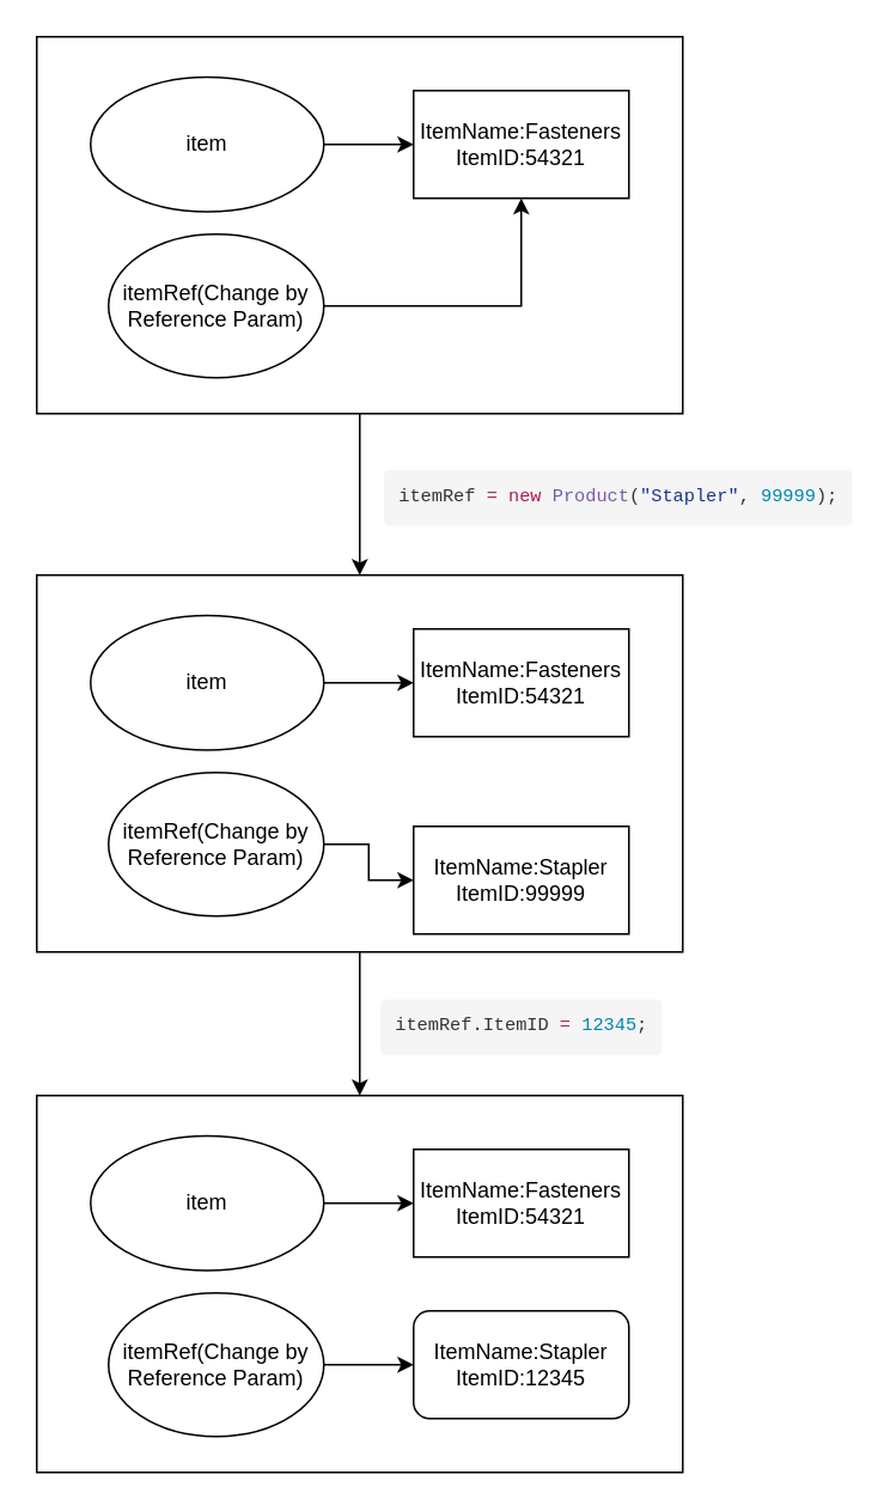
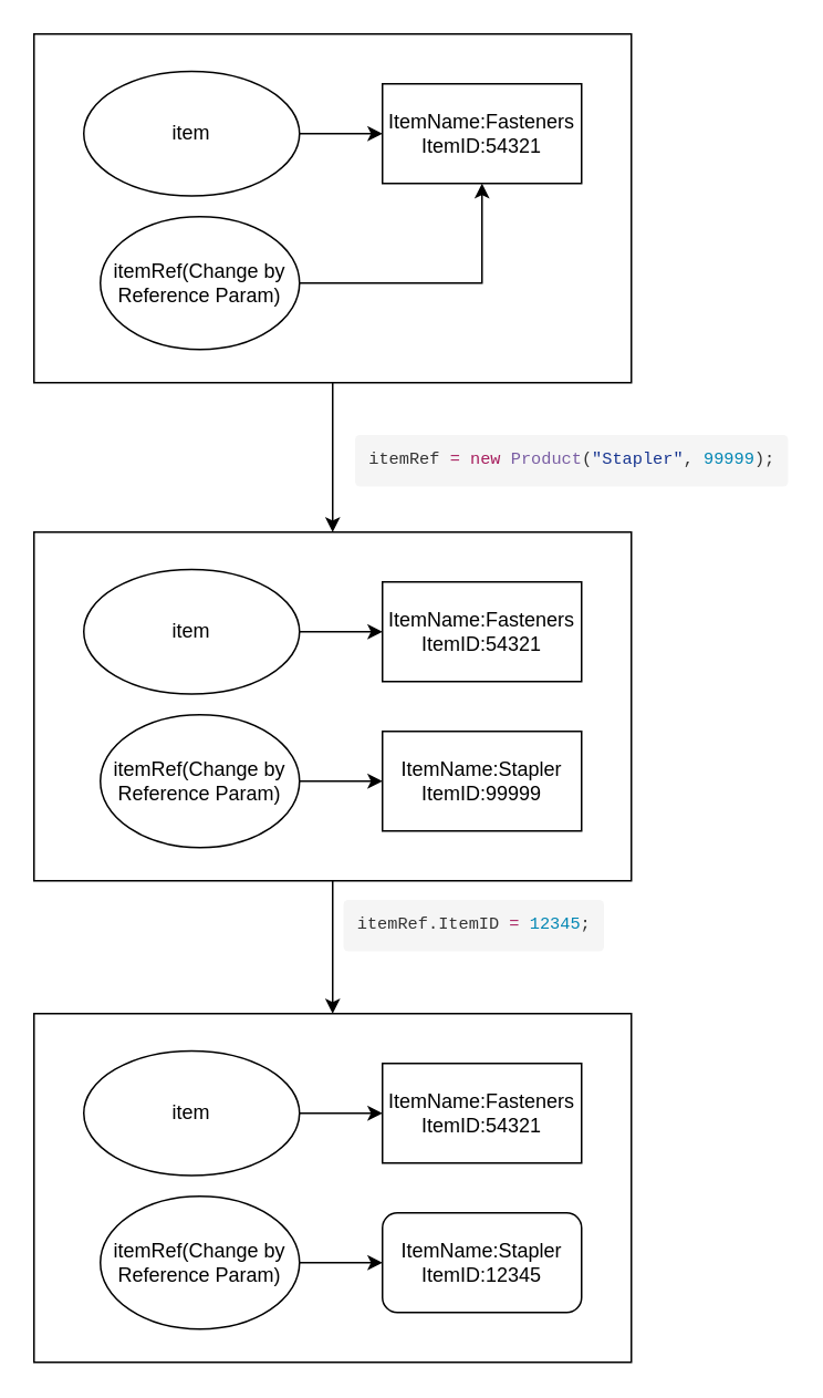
- <mxCell id="17" value="ItemName:Stapler&lt;br&gt;ItemID:99999" style="rounded=0;whiteSpace=wrap;html=1;" vertex="1" parent="1"><mxGeometry x="230" y="460" width="120" height="60" as="geometry" /></mxCell>
+ <mxCell id="17" value="ItemName:Stapler&lt;br&gt;ItemID:99999" style="rounded=0;whiteSpace=wrap;html=1;" vertex="1" parent="1"><mxGeometry x="230" y="440" width="120" height="60" as="geometry" /></mxCell>
- <mxCell id="25" value="&lt;pre class=&quot;language-csharp&quot; style=&quot;padding: 0.8em ; overflow: auto ; line-height: 1.4 ; border: rgb(214 , 214 , 214) ; border-radius: 3px ; margin-top: 0px ; margin-bottom: 16px ; color: rgb(51 , 51 , 51) ; background: rgb(245 , 245 , 245) ; font-family: &amp;#34;consolas&amp;#34; , &amp;#34;liberation mono&amp;#34; , &amp;#34;menlo&amp;#34; , &amp;#34;courier&amp;#34; , monospace ; text-align: left ; word-break: normal ; overflow-wrap: normal ; font-size: 0.85em&quot;&gt;itemRef&lt;span class=&quot;token punctuation&quot;&gt;.&lt;/span&gt;ItemID &lt;span class=&quot;token operator&quot; style=&quot;color: rgb(167 , 29 , 93)&quot;&gt;=&lt;/span&gt; &lt;span class=&quot;token number&quot; style=&quot;color: rgb(0 , 134 , 179)&quot;&gt;12345&lt;/span&gt;&lt;span class=&quot;token punctuation&quot;&gt;;&lt;/span&gt;&lt;/pre&gt;" style="text;html=1;align=center;verticalAlign=middle;resizable=0;points=[];autosize=1;" vertex="1" parent="1"><mxGeometry x="210" y="555" width="160" height="50" as="geometry" /></mxCell>
+ <mxCell id="25" value="&lt;pre class=&quot;language-csharp&quot; style=&quot;padding: 0.8em ; overflow: auto ; line-height: 1.4 ; border: rgb(214 , 214 , 214) ; border-radius: 3px ; margin-top: 0px ; margin-bottom: 16px ; color: rgb(51 , 51 , 51) ; background: rgb(245 , 245 , 245) ; font-family: &amp;#34;consolas&amp;#34; , &amp;#34;liberation mono&amp;#34; , &amp;#34;menlo&amp;#34; , &amp;#34;courier&amp;#34; , monospace ; text-align: left ; word-break: normal ; overflow-wrap: normal ; font-size: 0.85em&quot;&gt;itemRef&lt;span class=&quot;token punctuation&quot;&gt;.&lt;/span&gt;ItemID &lt;span class=&quot;token operator&quot; style=&quot;color: rgb(167 , 29 , 93)&quot;&gt;=&lt;/span&gt; &lt;span class=&quot;token number&quot; style=&quot;color: rgb(0 , 134 , 179)&quot;&gt;12345&lt;/span&gt;&lt;span class=&quot;token punctuation&quot;&gt;;&lt;/span&gt;&lt;/pre&gt;" style="text;html=1;align=center;verticalAlign=middle;resizable=0;points=[];autosize=1;" vertex="1" parent="1"><mxGeometry x="205" y="540" width="160" height="50" as="geometry" /></mxCell>
